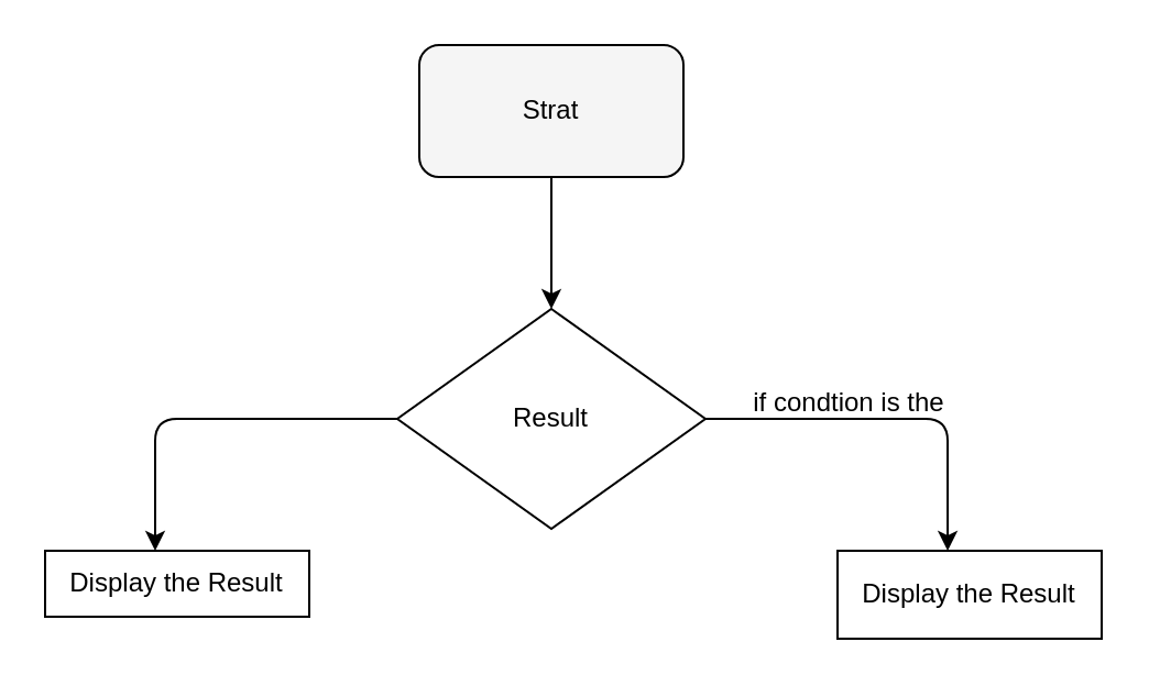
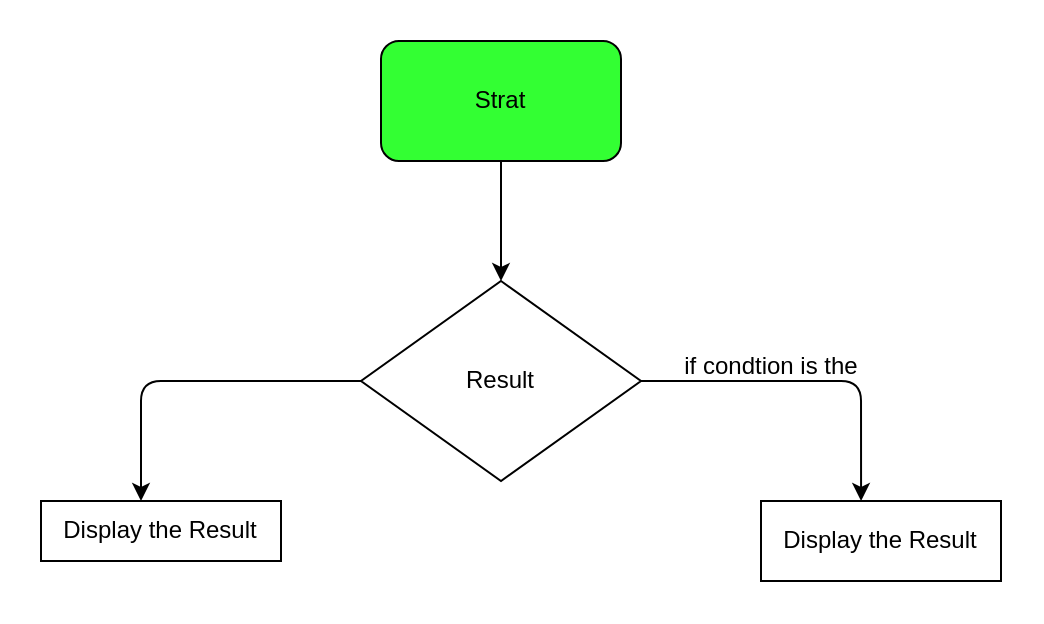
- <mxCell id="2" value="Strat" style="rounded=1;whiteSpace=wrap;html=1;fillColor=#f5f5f5;" parent="1" vertex="1"><mxGeometry x="190" y="20" width="120" height="60" as="geometry" /></mxCell>
+ <mxCell id="2" value="Strat" style="rounded=1;whiteSpace=wrap;html=1;fillColor=#33FF33;" parent="1" vertex="1"><mxGeometry x="190" y="20" width="120" height="60" as="geometry" /></mxCell>
